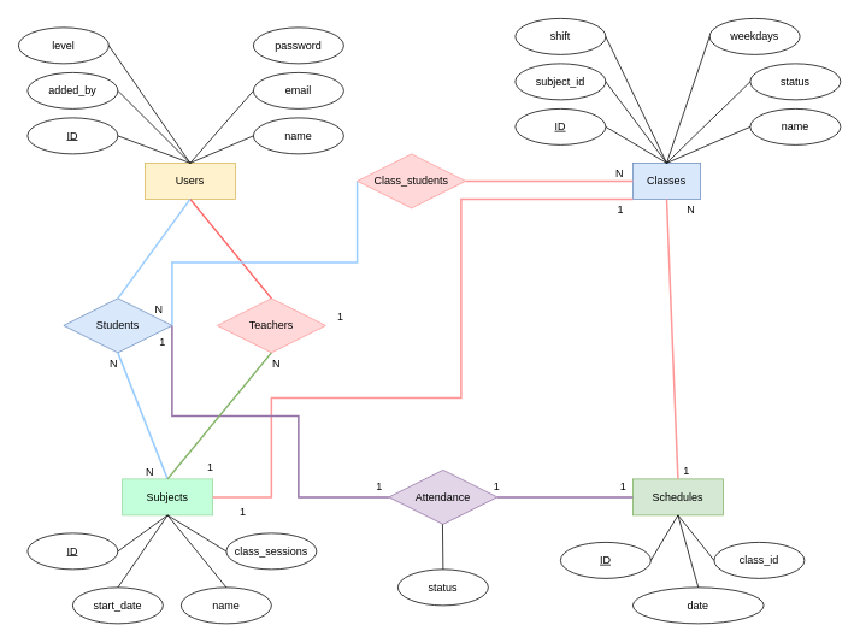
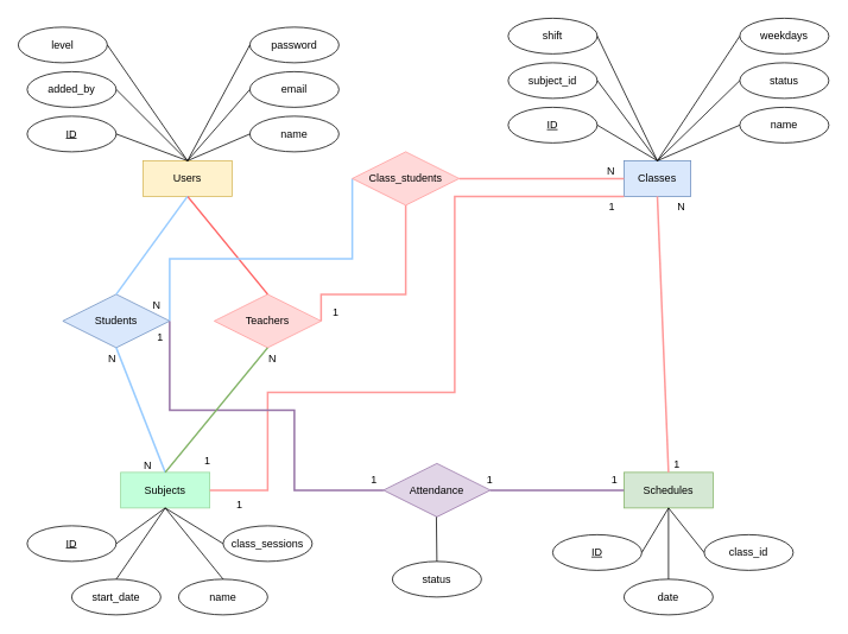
- <mxCell id="20" value="weekdays" style="ellipse;whiteSpace=wrap;html=1;align=center;" parent="1" vertex="1"><mxGeometry x="785" y="20" width="100" height="40" as="geometry" /></mxCell>
+ <mxCell id="20" value="weekdays" style="ellipse;whiteSpace=wrap;html=1;align=center;" parent="1" vertex="1"><mxGeometry x="830" y="20" width="100" height="40" as="geometry" /></mxCell>
+ <mxCell id="12" value="" style="endArrow=none;html=1;rounded=0;exitX=0;exitY=0.5;exitDx=0;exitDy=0;entryX=0.5;entryY=0;entryDx=0;entryDy=0;" parent="1" source="7" target="2" edge="1"><mxGeometry relative="1" as="geometry"><mxPoint x="310" y="300" as="sourcePoint" /><mxPoint x="470" y="300" as="targetPoint" /></mxGeometry></mxCell>
+ <mxCell id="56" value="" style="endArrow=none;html=1;rounded=0;strokeColor=#FF9999;strokeWidth=2;entryX=1;entryY=0.5;entryDx=0;entryDy=0;edgeStyle=orthogonalEdgeStyle;exitX=0.5;exitY=1;exitDx=0;exitDy=0;" parent="1" source="58" target="45" edge="1"><mxGeometry relative="1" as="geometry"><mxPoint x="570" y="270" as="sourcePoint" /><mxPoint x="380" y="360" as="targetPoint" /><Array as="points"><mxPoint x="455" y="330" /><mxPoint x="360" y="330" /></Array></mxGeometry></mxCell>
- <mxCell id="32" value="date" style="ellipse;whiteSpace=wrap;html=1;align=center;" parent="1" vertex="1"><mxGeometry x="700" y="650" width="145" height="40" as="geometry" /></mxCell>
+ <mxCell id="32" value="date" style="ellipse;whiteSpace=wrap;html=1;align=center;" parent="1" vertex="1"><mxGeometry x="700" y="650" width="100" height="40" as="geometry" /></mxCell>
